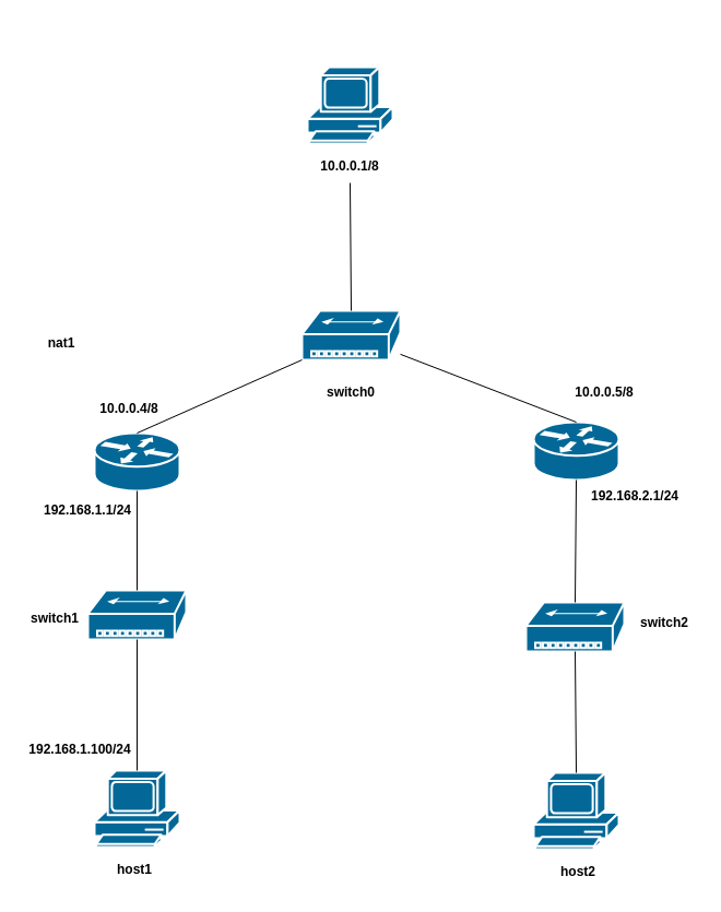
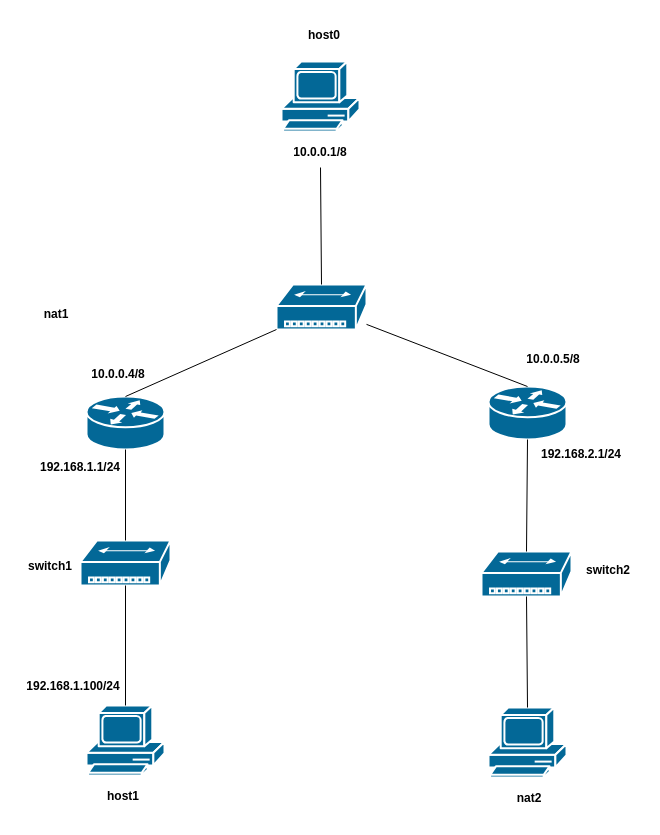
+ <mxCell id="18" value="host0" style="text;html=1;strokeColor=none;fillColor=none;align=center;verticalAlign=middle;whiteSpace=wrap;rounded=0;fontStyle=1" parent="1" vertex="1"><mxGeometry x="294" y="20" width="60" height="30" as="geometry" /></mxCell>
- <mxCell id="20" value="switch0" style="text;html=1;strokeColor=none;fillColor=none;align=center;verticalAlign=middle;whiteSpace=wrap;rounded=0;fontStyle=1" parent="1" vertex="1"><mxGeometry x="291" y="344" width="60" height="30" as="geometry" /></mxCell>
- <mxCell id="22" value="host2" style="text;html=1;strokeColor=none;fillColor=none;align=center;verticalAlign=middle;whiteSpace=wrap;rounded=0;fontStyle=1" parent="1" vertex="1"><mxGeometry x="499" y="783" width="60" height="30" as="geometry" /></mxCell>
+ <mxCell id="22" value="nat2" style="text;html=1;strokeColor=none;fillColor=none;align=center;verticalAlign=middle;whiteSpace=wrap;rounded=0;fontStyle=1" parent="1" vertex="1"><mxGeometry x="499" y="783" width="60" height="30" as="geometry" /></mxCell>
